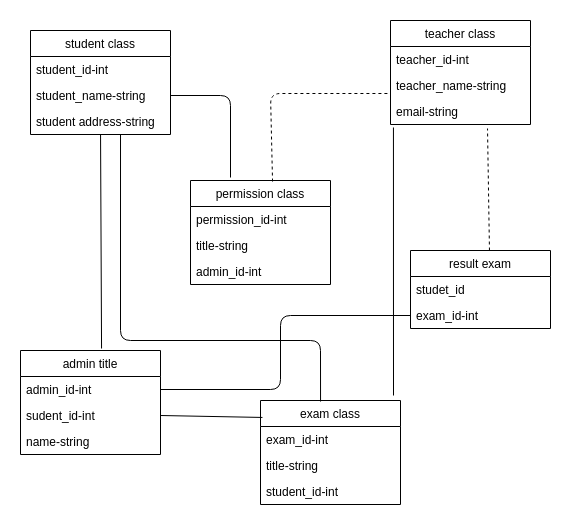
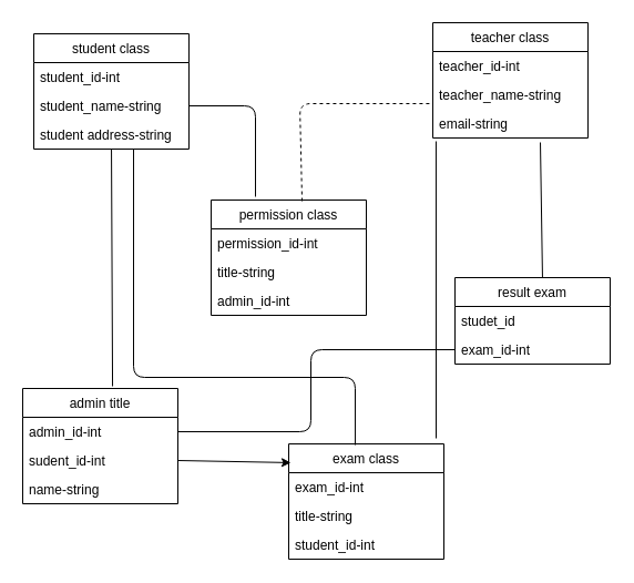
- <mxCell id="30" value="" style="endArrow=none;html=1;entryX=0.693;entryY=1.154;entryDx=0;entryDy=0;entryPerimeter=0;exitX=0.564;exitY=0;exitDx=0;exitDy=0;exitPerimeter=0;dashed=1;" edge="1" parent="1" source="10" target="9"><mxGeometry width="50" height="50" relative="1" as="geometry"><mxPoint x="240" y="380" as="sourcePoint" /><mxPoint x="290" y="330" as="targetPoint" /></mxGeometry></mxCell>
+ <mxCell id="30" value="" style="endArrow=none;html=1;entryX=0.693;entryY=1.154;entryDx=0;entryDy=0;entryPerimeter=0;exitX=0.564;exitY=0;exitDx=0;exitDy=0;exitPerimeter=0;" edge="1" parent="1" source="10" target="9"><mxGeometry width="50" height="50" relative="1" as="geometry"><mxPoint x="240" y="380" as="sourcePoint" /><mxPoint x="290" y="330" as="targetPoint" /></mxGeometry></mxCell>
- <mxCell id="28" value="" style="endArrow=none;html=1;exitX=1;exitY=0.5;exitDx=0;exitDy=0;entryX=0.014;entryY=0.163;entryDx=0;entryDy=0;entryPerimeter=0;" edge="1" parent="1" source="19" target="13"><mxGeometry width="50" height="50" relative="1" as="geometry"><mxPoint x="240" y="380" as="sourcePoint" /><mxPoint x="290" y="330" as="targetPoint" /></mxGeometry></mxCell>
+ <mxCell id="28" value="" style="endArrow=classic;html=1;exitX=1;exitY=0.5;exitDx=0;exitDy=0;entryX=0.014;entryY=0.163;entryDx=0;entryDy=0;entryPerimeter=0;" edge="1" parent="1" source="19" target="13"><mxGeometry width="50" height="50" relative="1" as="geometry"><mxPoint x="240" y="380" as="sourcePoint" /><mxPoint x="290" y="330" as="targetPoint" /></mxGeometry></mxCell>
